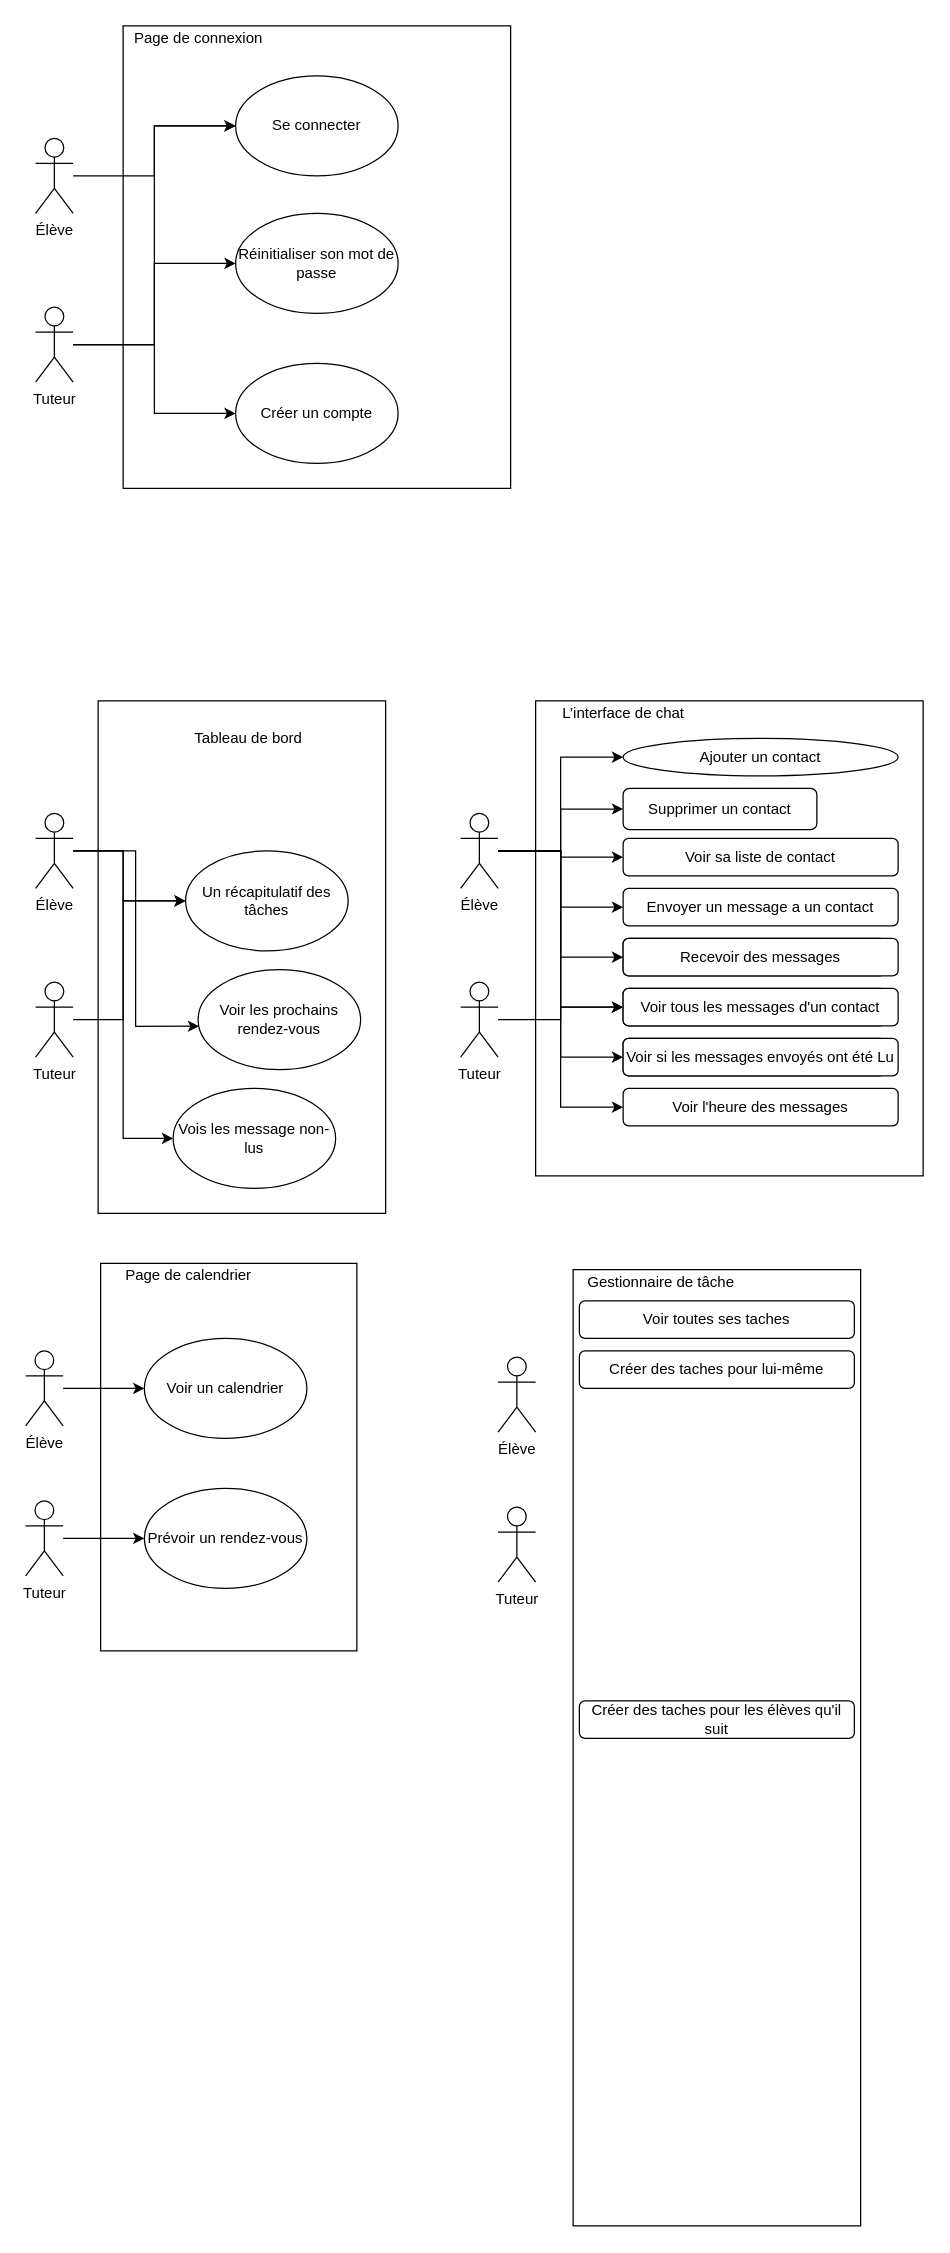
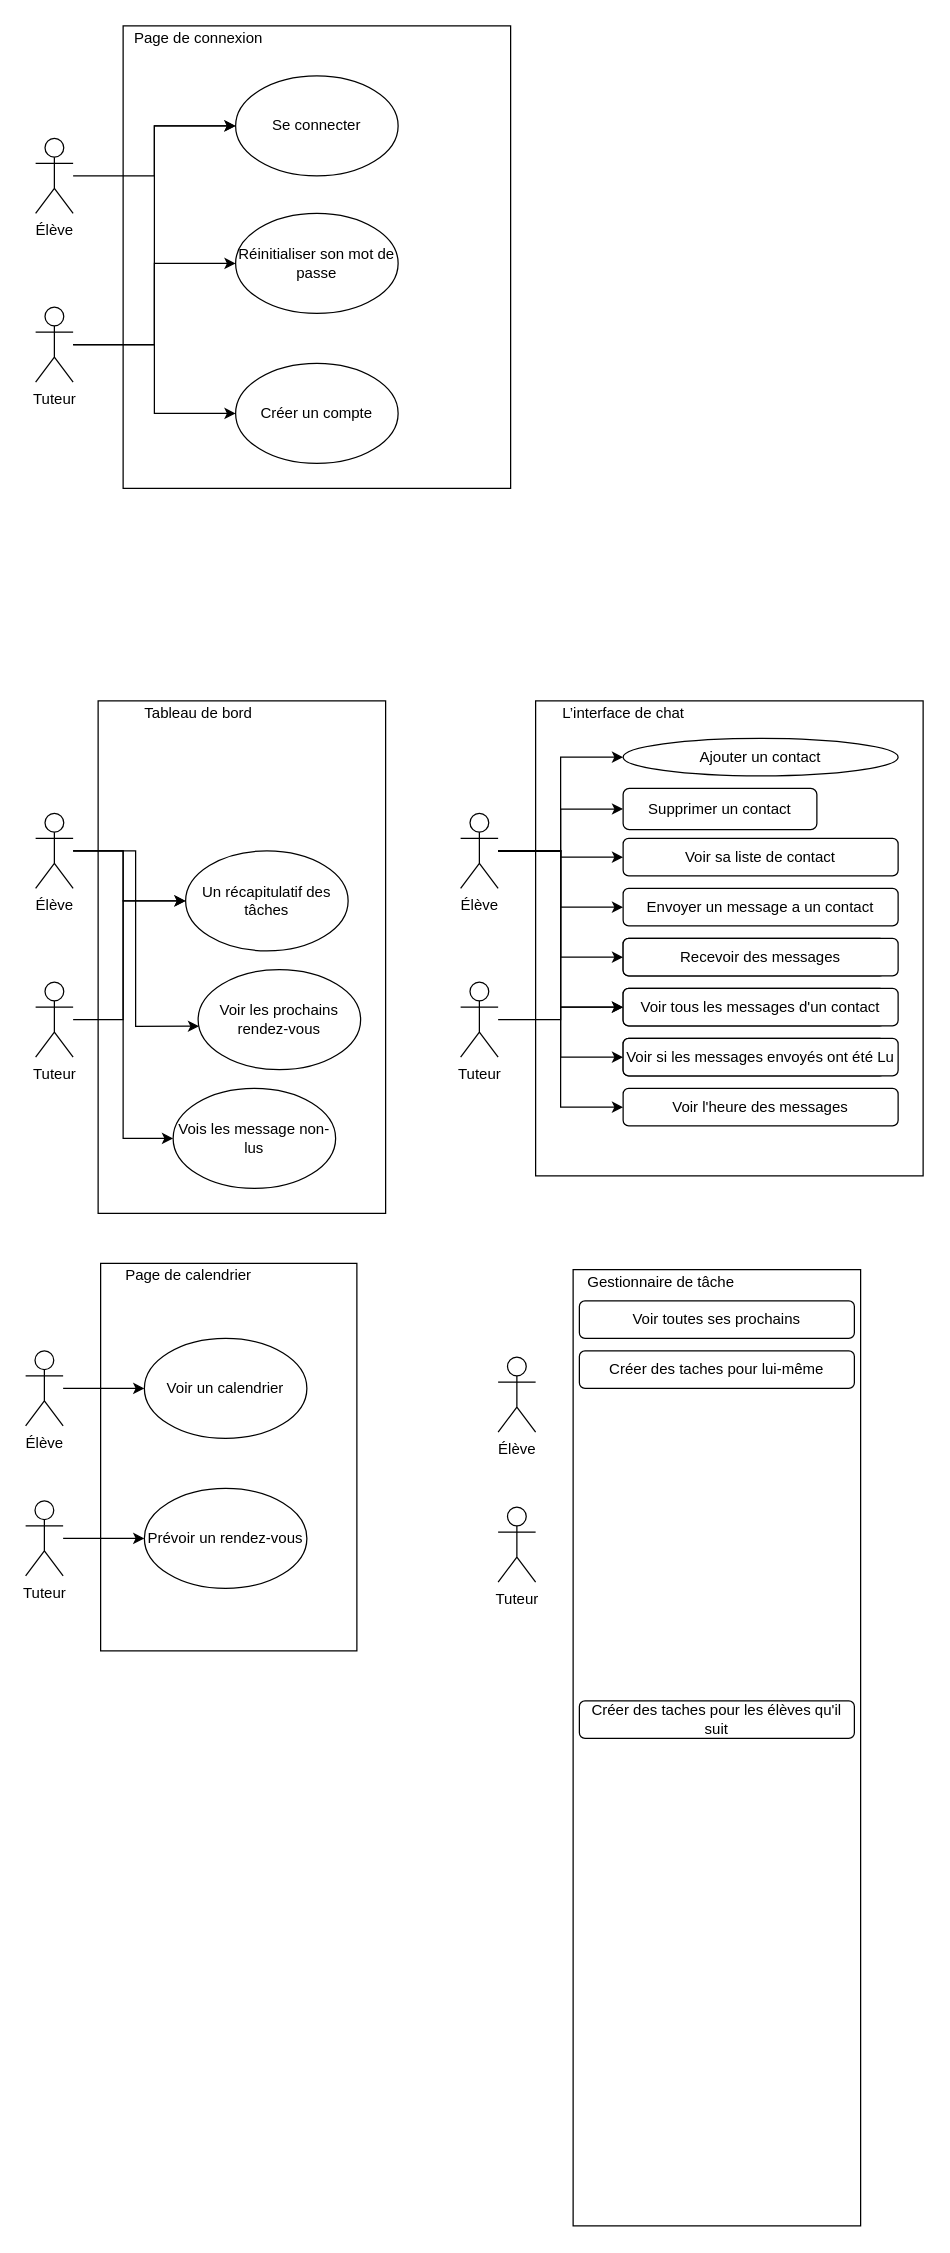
- <mxCell id="20" value="Tableau de bord" style="text;html=1;align=center;verticalAlign=middle;resizable=0;points=[];autosize=1;strokeColor=none;fillColor=none;" parent="1" vertex="1"><mxGeometry x="148" y="580" width="100" height="20" as="geometry" /></mxCell>
+ <mxCell id="20" value="Tableau de bord" style="text;html=1;align=center;verticalAlign=middle;resizable=0;points=[];autosize=1;strokeColor=none;fillColor=none;" parent="1" vertex="1"><mxGeometry x="108" y="560" width="100" height="20" as="geometry" /></mxCell>
- <mxCell id="60" value="Voir toutes ses taches" style="rounded=1;whiteSpace=wrap;html=1;fontFamily=Helvetica;fontSize=12;" vertex="1" parent="1"><mxGeometry x="463" y="1040" width="220" height="30" as="geometry" /></mxCell>
+ <mxCell id="60" value="Voir toutes ses prochains" style="rounded=1;whiteSpace=wrap;html=1;fontFamily=Helvetica;fontSize=12;" vertex="1" parent="1"><mxGeometry x="463" y="1040" width="220" height="30" as="geometry" /></mxCell>
